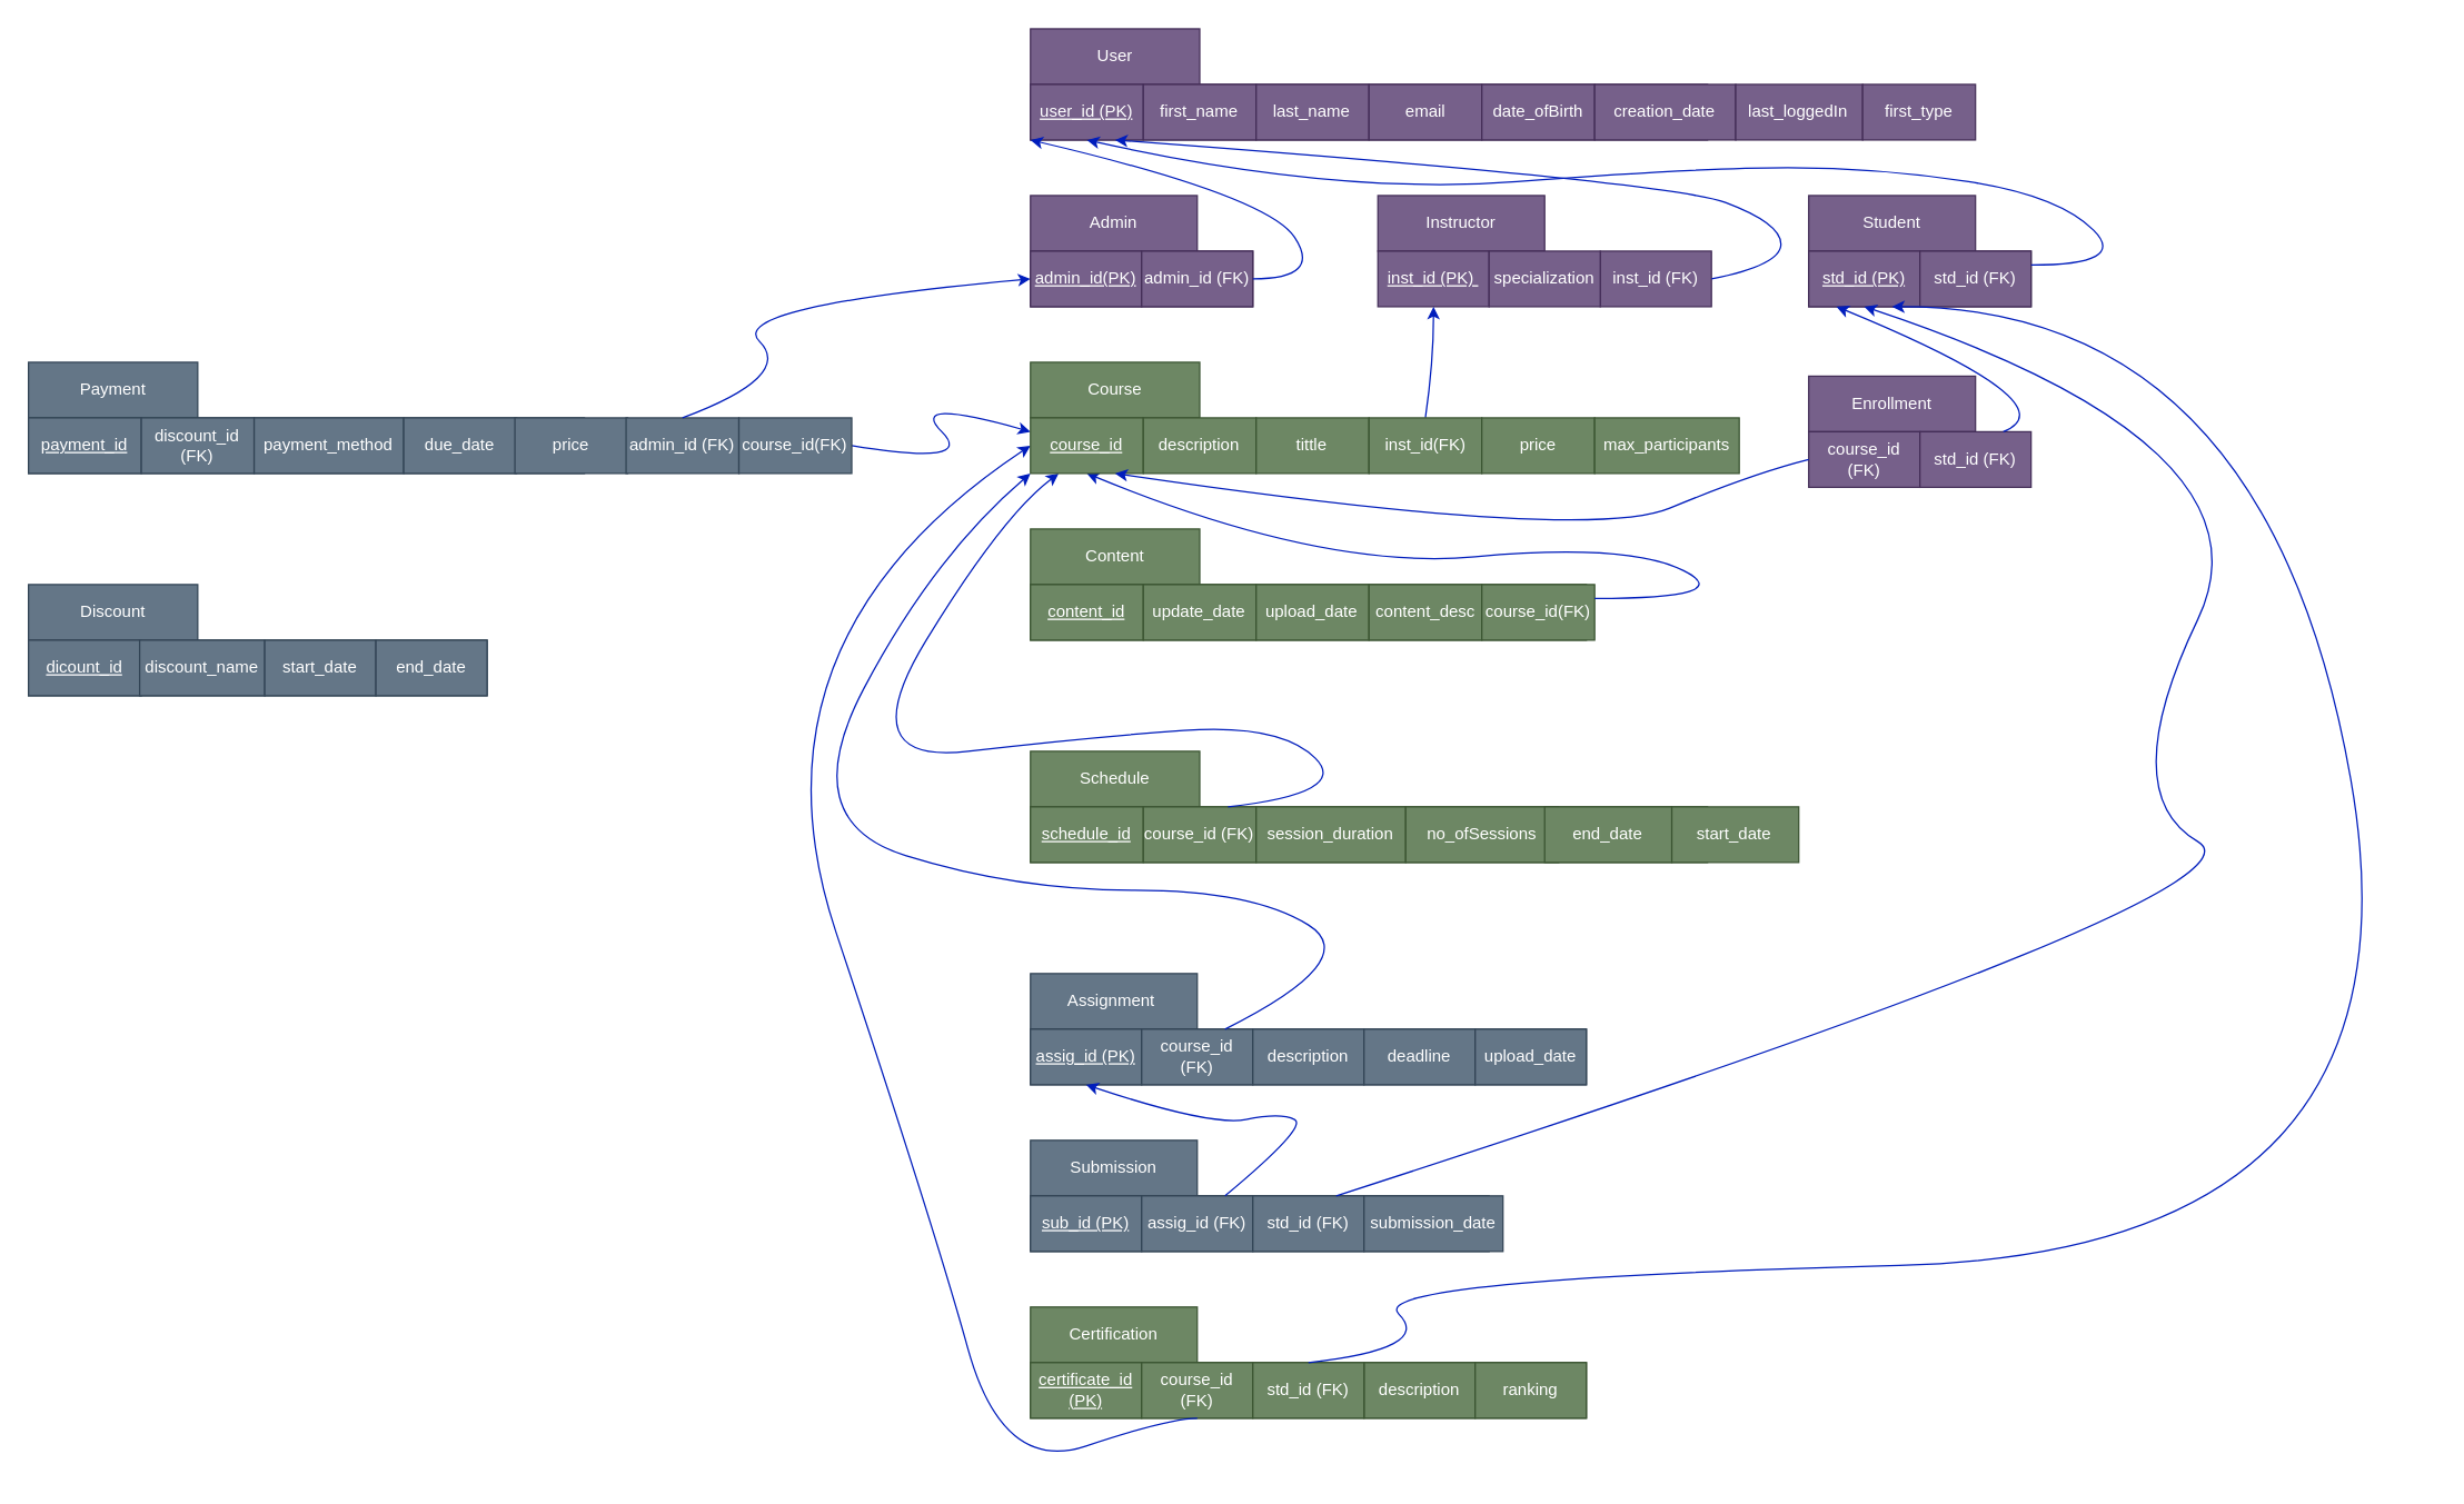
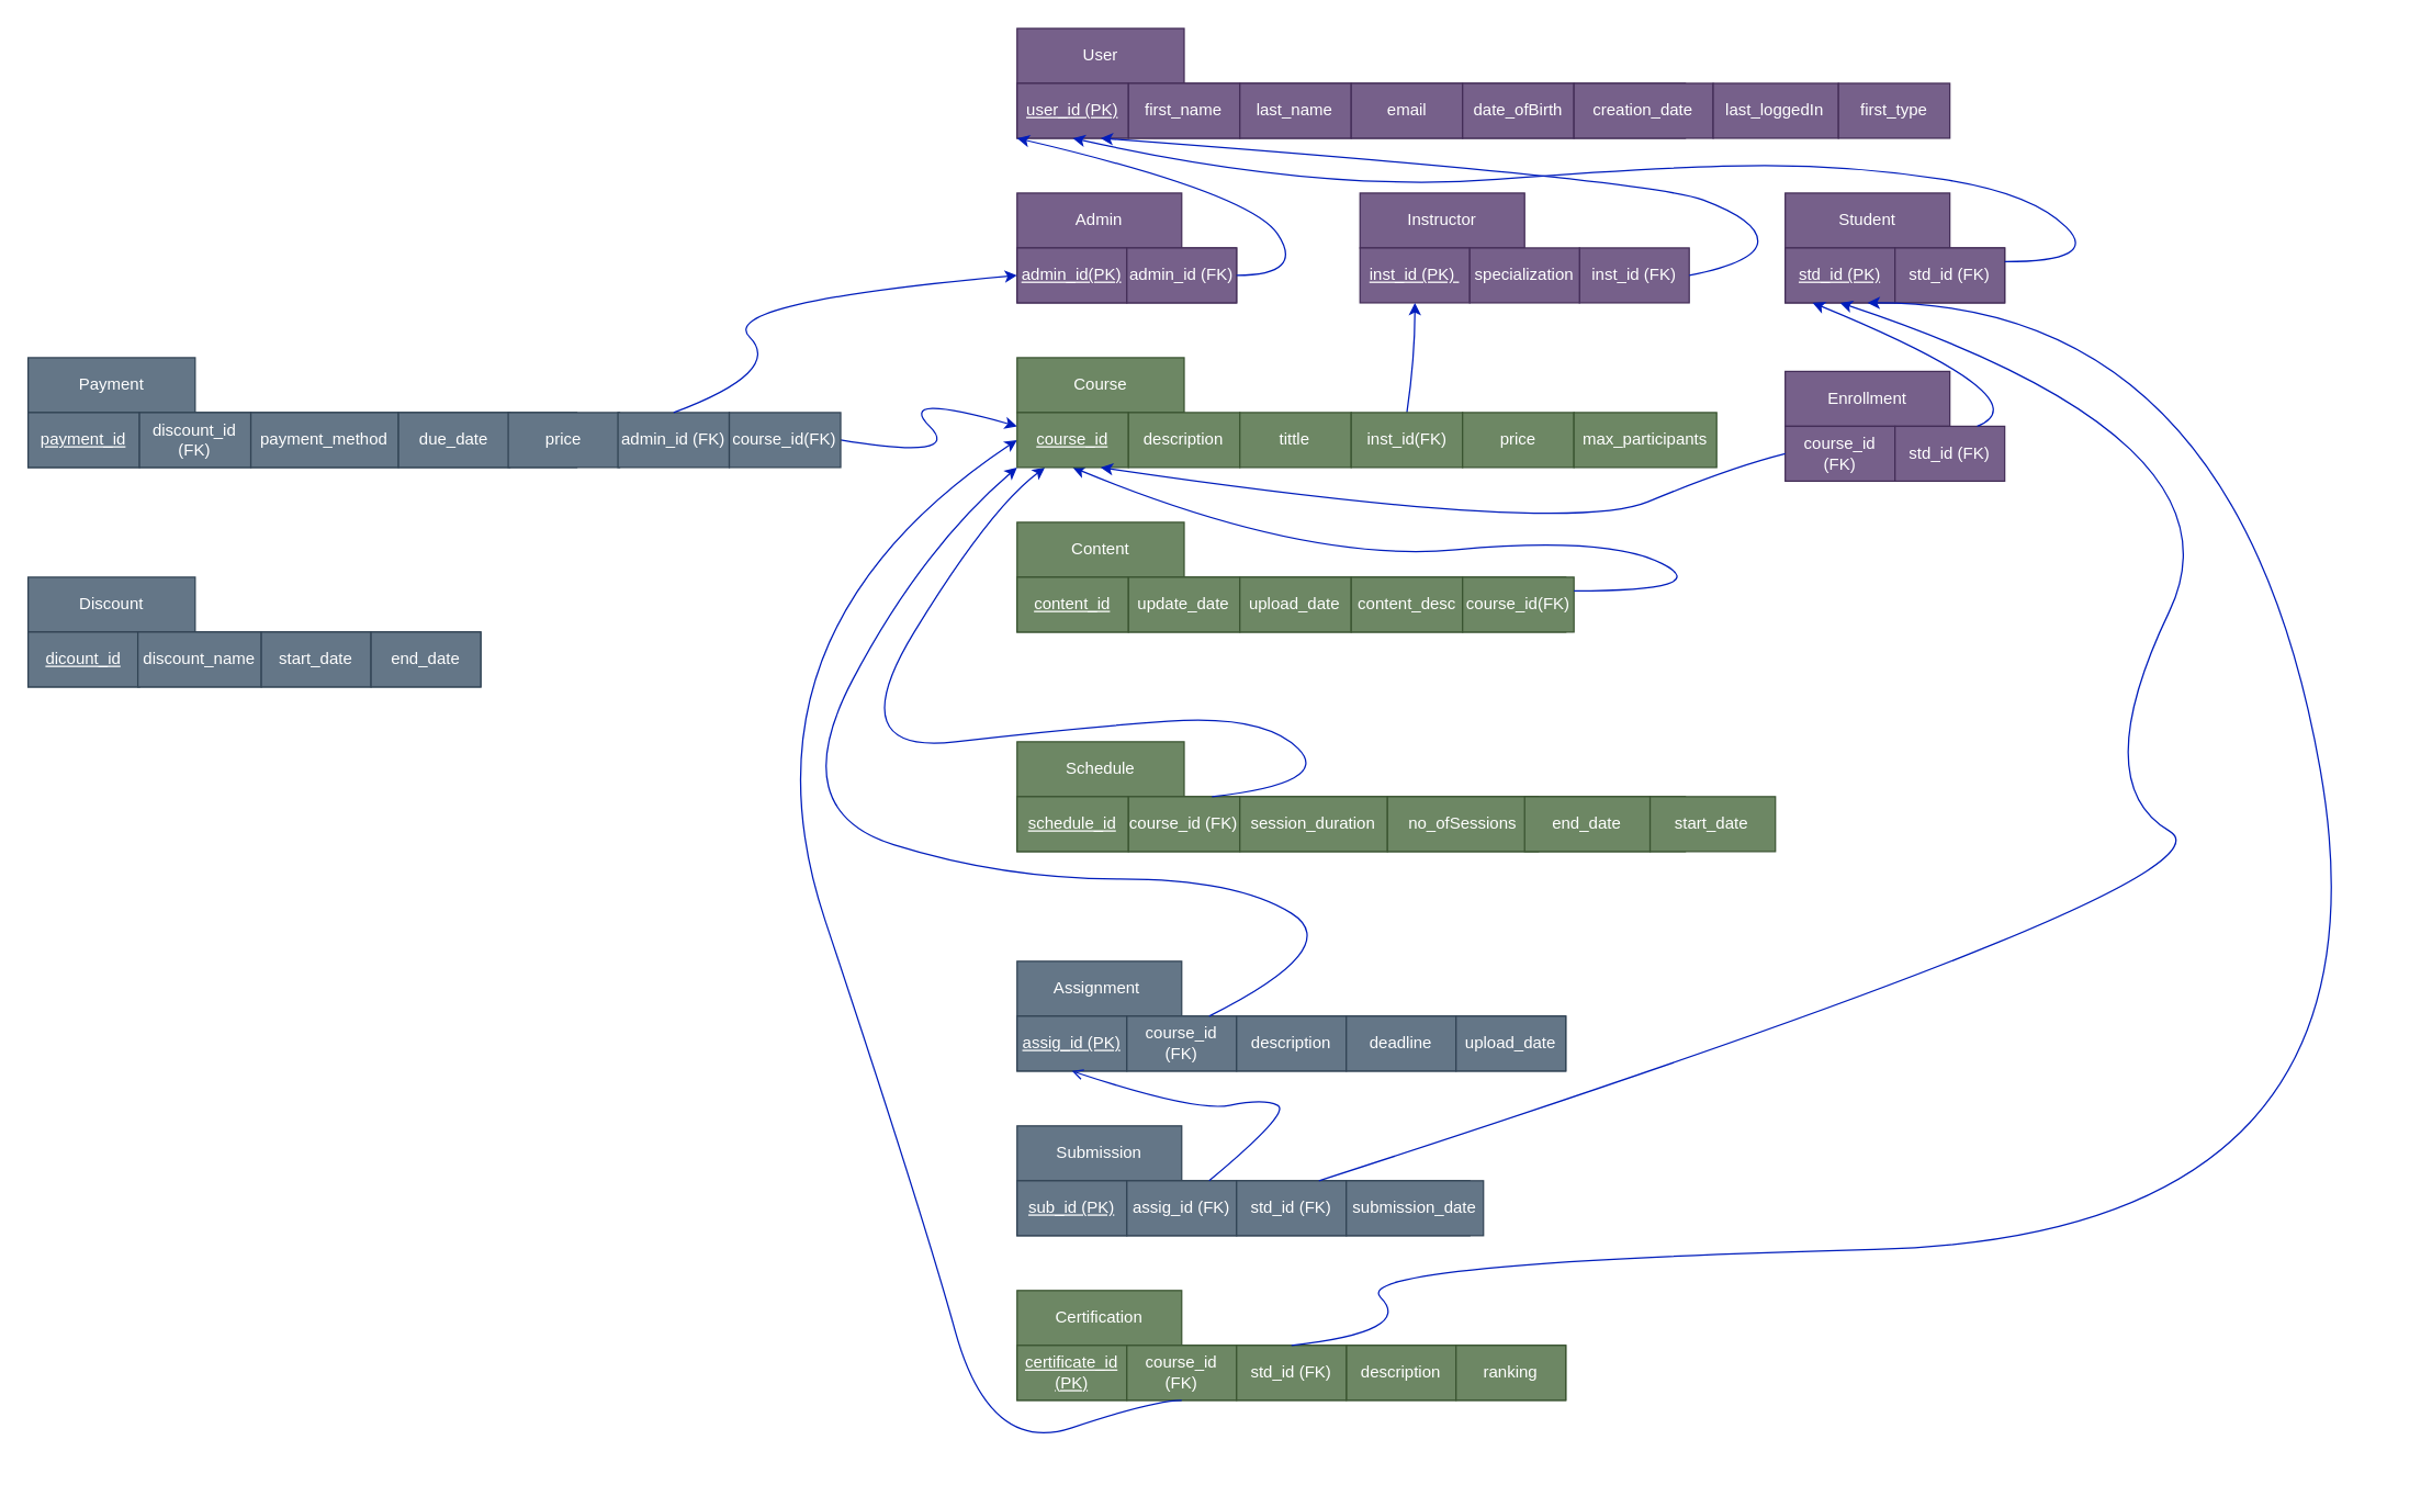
- <mxCell id="81" value="" style="curved=1;endArrow=classic;html=1;rounded=0;exitX=0.75;exitY=0;exitDx=0;exitDy=0;entryX=0.5;entryY=1;entryDx=0;entryDy=0;fillColor=#0050ef;strokeColor=#001DBC;" parent="1" source="31" target="38" edge="1"><mxGeometry width="50" height="50" relative="1" as="geometry"><mxPoint x="911" y="800" as="sourcePoint" /><mxPoint x="961" y="750" as="targetPoint" /><Array as="points"><mxPoint x="941" y="810" /><mxPoint x="921" y="800" /><mxPoint x="871" y="810" /></Array></mxGeometry></mxCell>
+ <mxCell id="81" value="" style="curved=1;endArrow=open;html=1;rounded=0;exitX=0.75;exitY=0;exitDx=0;exitDy=0;entryX=0.5;entryY=1;entryDx=0;entryDy=0;fillColor=#0050ef;strokeColor=#001DBC;" parent="1" source="31" target="38" edge="1"><mxGeometry width="50" height="50" relative="1" as="geometry"><mxPoint x="911" y="800" as="sourcePoint" /><mxPoint x="961" y="750" as="targetPoint" /><Array as="points"><mxPoint x="941" y="810" /><mxPoint x="921" y="800" /><mxPoint x="871" y="810" /></Array></mxGeometry></mxCell>
